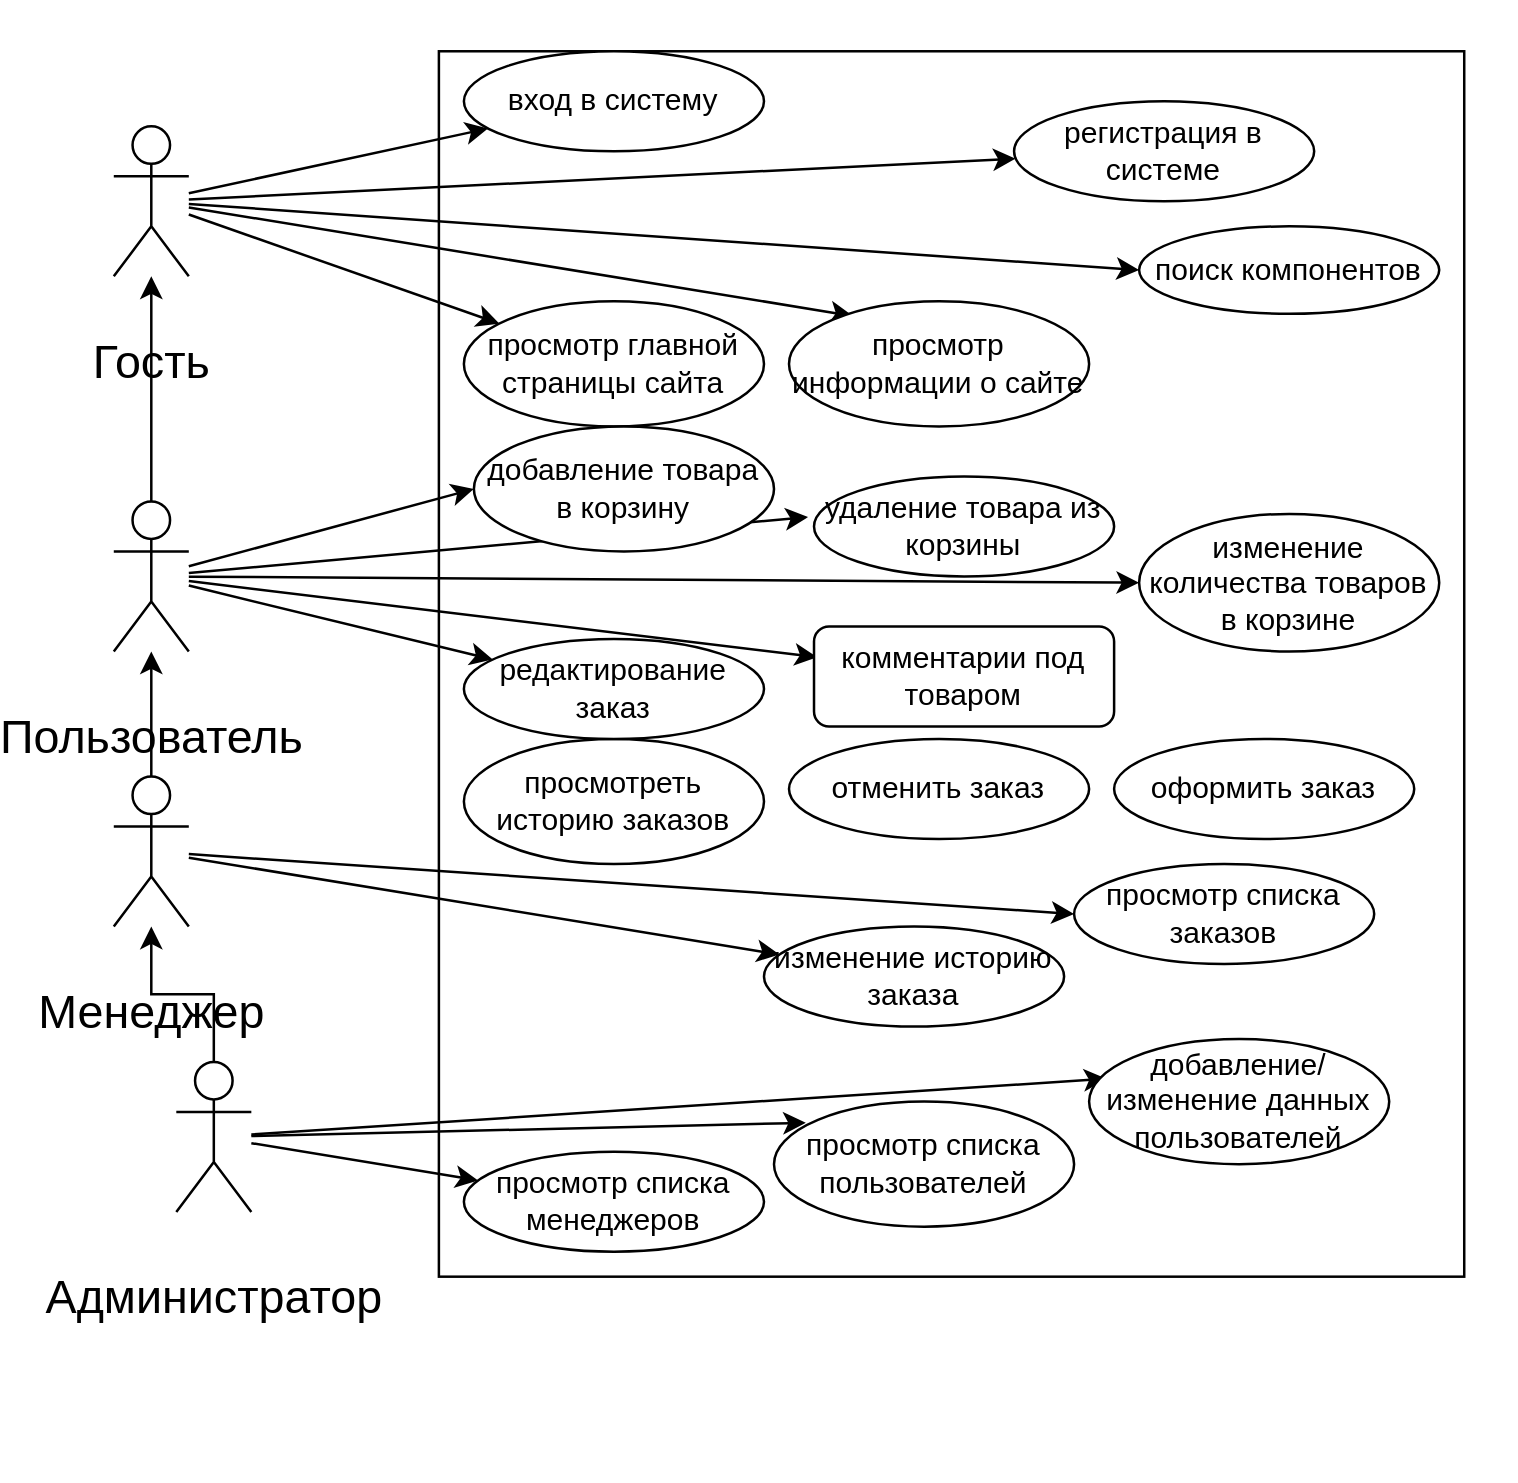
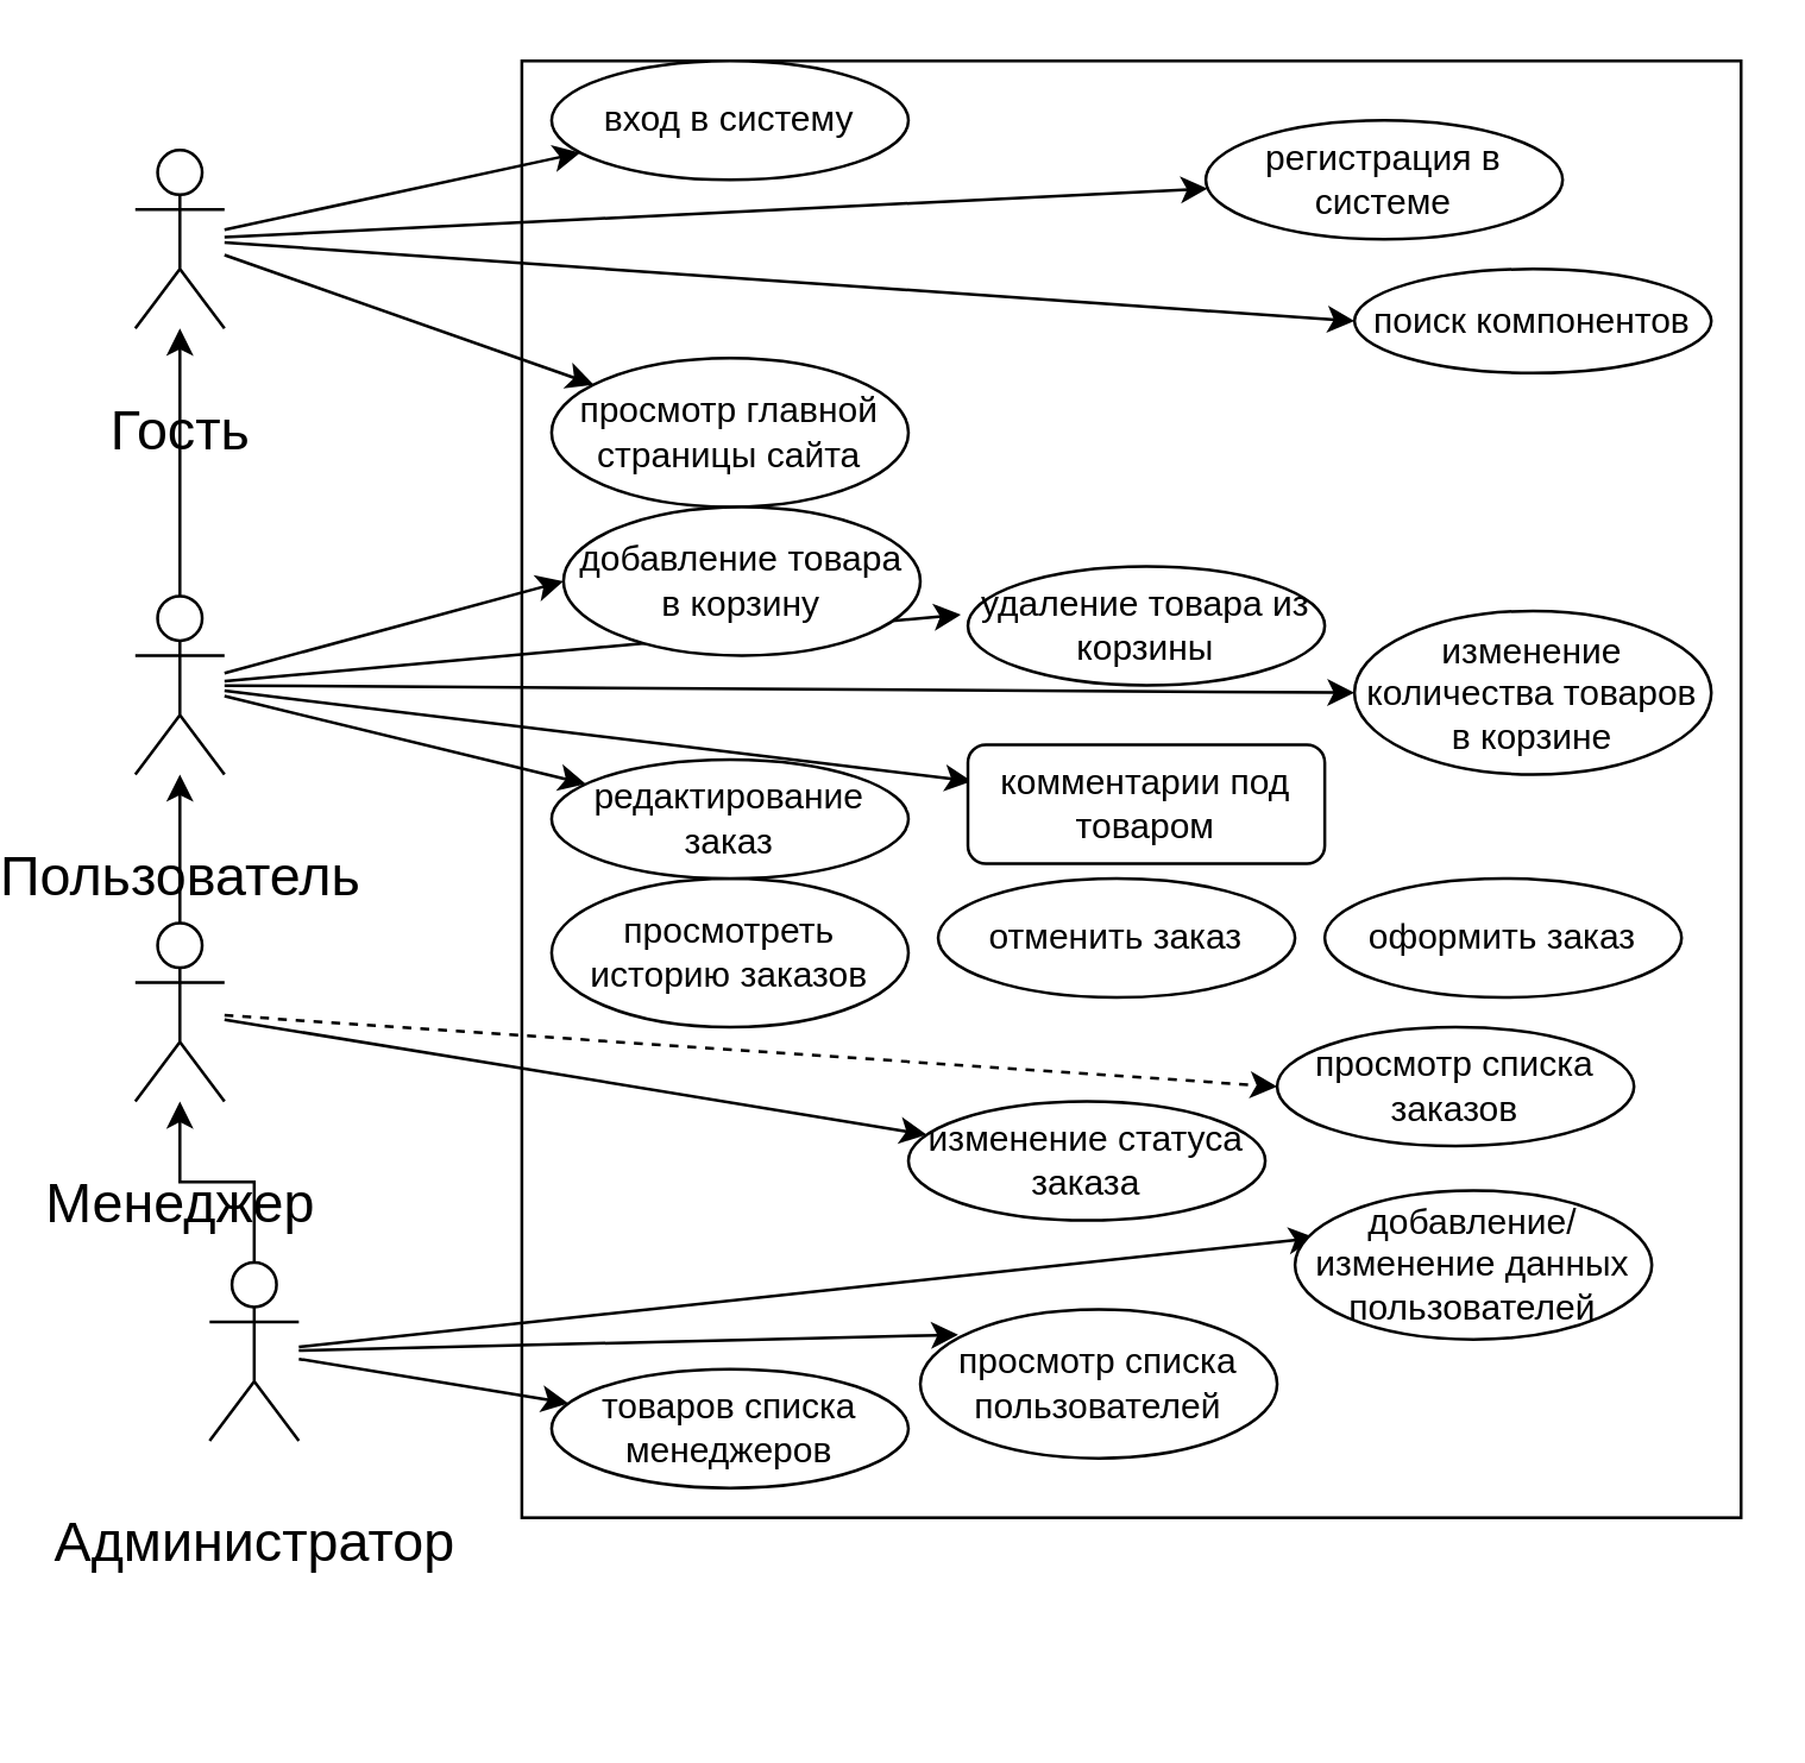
- <mxCell id="6" style="rounded=0;orthogonalLoop=1;jettySize=auto;html=1;entryX=0.213;entryY=0.117;entryDx=0;entryDy=0;entryPerimeter=0;" parent="1" source="8" target="26" edge="1"><mxGeometry relative="1" as="geometry" /></mxCell>
- <mxCell id="26" value="просмотр информации о сайте" style="ellipse;whiteSpace=wrap;html=1;" parent="1" vertex="1"><mxGeometry x="290" y="120" width="120" height="50" as="geometry" /></mxCell>
- <mxCell id="16" style="rounded=0;orthogonalLoop=1;jettySize=auto;html=1;entryX=0;entryY=0.5;entryDx=0;entryDy=0;" parent="1" source="19" target="38" edge="1"><mxGeometry relative="1" as="geometry"><mxPoint x="187.574" y="399.998" as="targetPoint" /></mxGeometry></mxCell>
+ <mxCell id="16" style="rounded=0;orthogonalLoop=1;jettySize=auto;html=1;entryX=0;entryY=0.5;entryDx=0;entryDy=0;dashed=1;" parent="1" source="19" target="38" edge="1"><mxGeometry relative="1" as="geometry"><mxPoint x="187.574" y="399.998" as="targetPoint" /></mxGeometry></mxCell>
- <mxCell id="39" value="изменение историю заказа" style="ellipse;whiteSpace=wrap;html=1;" parent="1" vertex="1"><mxGeometry x="280" y="370" width="120" height="40" as="geometry" /></mxCell>
+ <mxCell id="39" value="изменение статуса заказа" style="ellipse;whiteSpace=wrap;html=1;" parent="1" vertex="1"><mxGeometry x="280" y="370" width="120" height="40" as="geometry" /></mxCell>
- <mxCell id="42" value="добавление/изменение данных пользователей" style="ellipse;whiteSpace=wrap;html=1;" parent="1" vertex="1"><mxGeometry x="410" y="415" width="120" height="50" as="geometry" /></mxCell>
+ <mxCell id="42" value="добавление/изменение данных пользователей" style="ellipse;whiteSpace=wrap;html=1;" parent="1" vertex="1"><mxGeometry x="410" y="400" width="120" height="50" as="geometry" /></mxCell>
- <mxCell id="41" value="просмотр списка менеджеров" style="ellipse;whiteSpace=wrap;html=1;" parent="1" vertex="1"><mxGeometry x="160" y="460" width="120" height="40" as="geometry" /></mxCell>
+ <mxCell id="41" value="товаров списка менеджеров" style="ellipse;whiteSpace=wrap;html=1;" parent="1" vertex="1"><mxGeometry x="160" y="460" width="120" height="40" as="geometry" /></mxCell>
